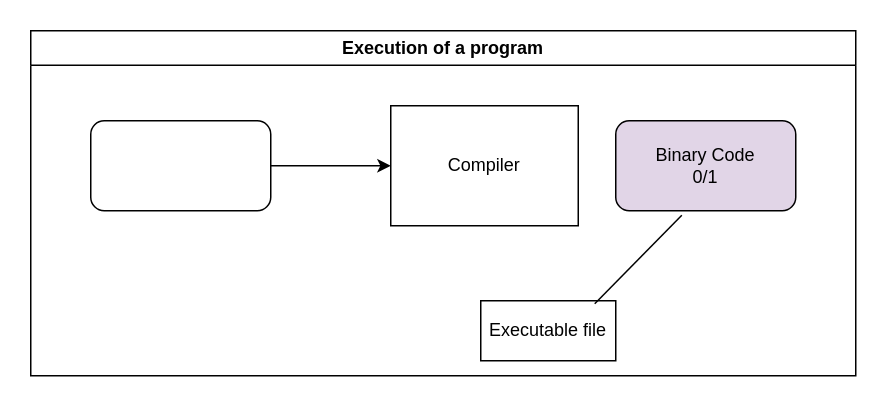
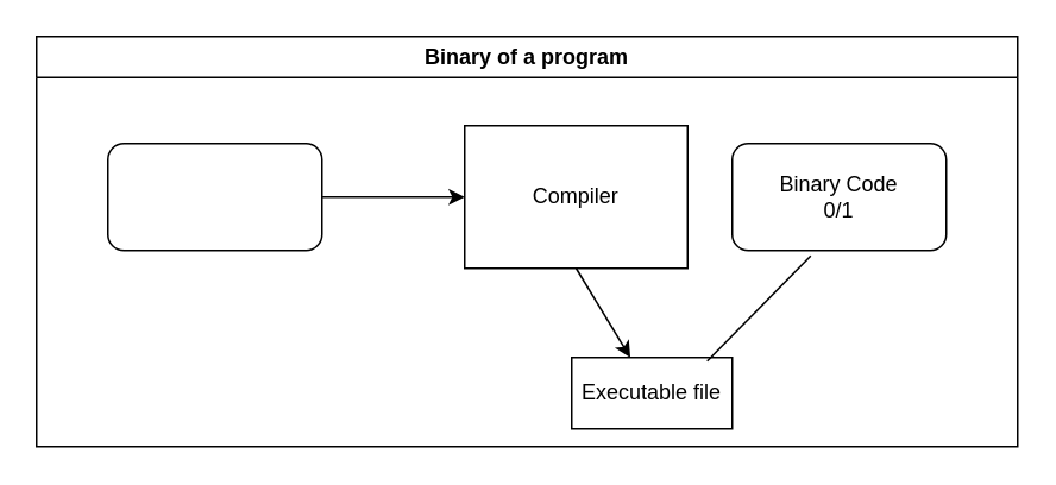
- <mxCell id="9" value="Execution of a program" style="swimlane;whiteSpace=wrap;html=1;" vertex="1" parent="1"><mxGeometry x="20" y="20" width="550" height="230" as="geometry" /></mxCell>
+ <mxCell id="9" value="Binary of a program" style="swimlane;whiteSpace=wrap;html=1;" vertex="1" parent="1"><mxGeometry x="20" y="20" width="550" height="230" as="geometry" /></mxCell>
- <mxCell id="3" value="Binary Code&lt;br&gt;0/1" style="rounded=1;whiteSpace=wrap;html=1;fillColor=#e1d5e7;" parent="1" vertex="1"><mxGeometry x="410" y="80" width="120" height="60" as="geometry" /></mxCell>
+ <mxCell id="3" value="Binary Code&lt;br&gt;0/1" style="rounded=1;whiteSpace=wrap;html=1;" parent="1" vertex="1"><mxGeometry x="410" y="80" width="120" height="60" as="geometry" /></mxCell>
+ <mxCell id="8" value="" style="edgeStyle=none;orthogonalLoop=1;jettySize=auto;html=1;exitX=0.5;exitY=1;exitDx=0;exitDy=0;" edge="1" parent="1" source="4" target="5"><mxGeometry width="80" relative="1" as="geometry"><mxPoint x="310" y="130" as="sourcePoint" /><mxPoint x="390" y="130" as="targetPoint" /><Array as="points" /></mxGeometry></mxCell>
